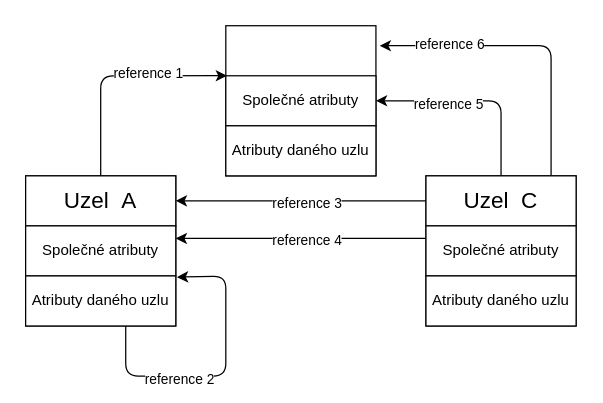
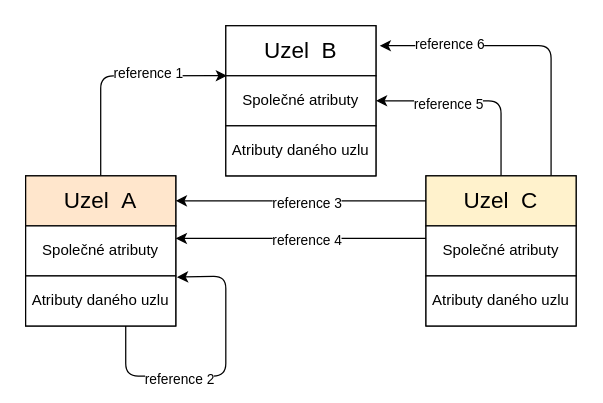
+ <mxCell id="18" value="&lt;font style=&quot;font-size: 18px&quot;&gt;Uzel &amp;nbsp;B&lt;/font&gt;" style="rounded=0;whiteSpace=wrap;html=1;" vertex="1" parent="1"><mxGeometry x="180" y="20" width="120" height="40" as="geometry" /></mxCell>
- <mxCell id="17" value="&lt;font style=&quot;font-size: 18px&quot;&gt;Uzel &amp;nbsp;A&lt;/font&gt;" style="rounded=0;whiteSpace=wrap;html=1;" vertex="1" parent="1"><mxGeometry x="20" y="140" width="120" height="40" as="geometry" /></mxCell>
+ <mxCell id="17" value="&lt;font style=&quot;font-size: 18px&quot;&gt;Uzel &amp;nbsp;A&lt;/font&gt;" style="rounded=0;whiteSpace=wrap;html=1;fillColor=#ffe6cc;" vertex="1" parent="1"><mxGeometry x="20" y="140" width="120" height="40" as="geometry" /></mxCell>
- <mxCell id="19" value="&lt;font style=&quot;font-size: 18px&quot;&gt;Uzel &amp;nbsp;C&lt;/font&gt;" style="rounded=0;whiteSpace=wrap;html=1;" vertex="1" parent="1"><mxGeometry x="340" y="140" width="120" height="40" as="geometry" /></mxCell>
+ <mxCell id="19" value="&lt;font style=&quot;font-size: 18px&quot;&gt;Uzel &amp;nbsp;C&lt;/font&gt;" style="rounded=0;whiteSpace=wrap;html=1;fillColor=#fff2cc;" vertex="1" parent="1"><mxGeometry x="340" y="140" width="120" height="40" as="geometry" /></mxCell>
